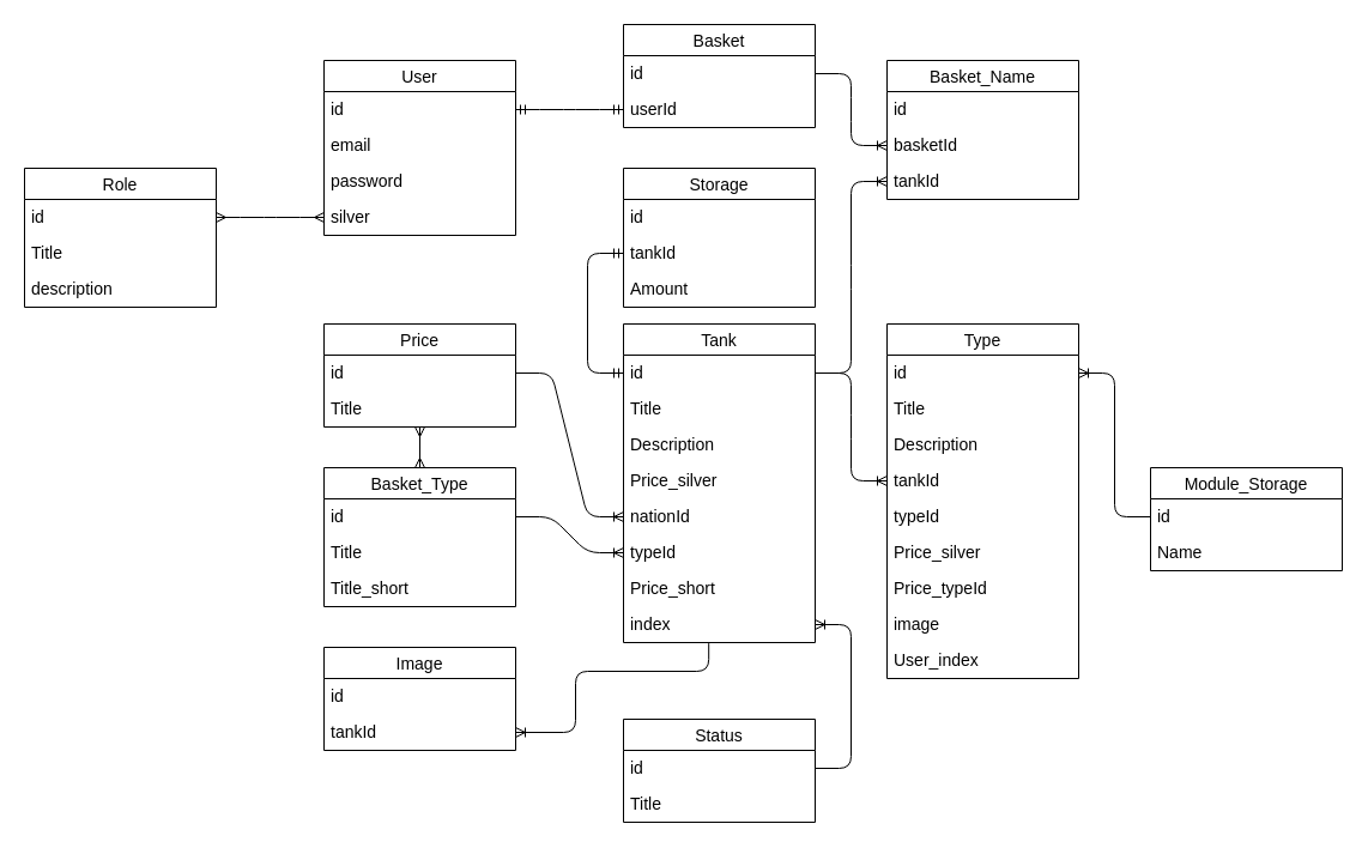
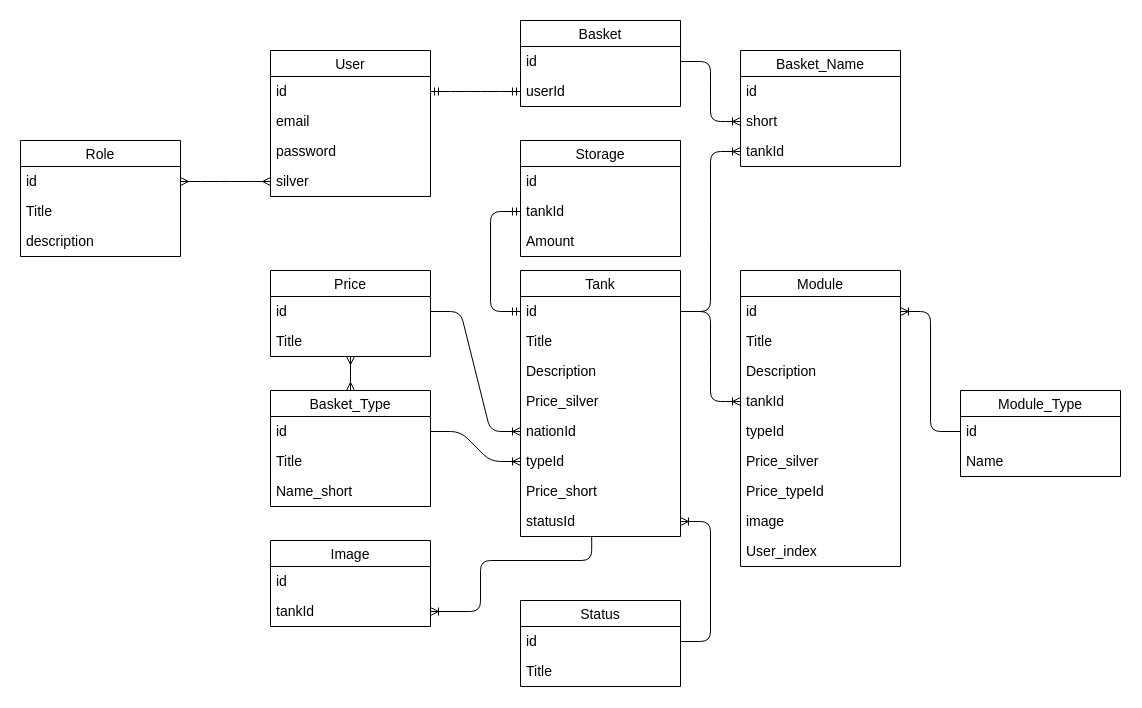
- <mxCell id="37" value="basketId" style="text;strokeColor=none;fillColor=none;spacingLeft=4;spacingRight=4;overflow=hidden;rotatable=0;points=[[0,0.5],[1,0.5]];portConstraint=eastwest;fontSize=14;" vertex="1" parent="35"><mxGeometry y="56" width="160" height="30" as="geometry" /></mxCell>
+ <mxCell id="37" value="short" style="text;strokeColor=none;fillColor=none;spacingLeft=4;spacingRight=4;overflow=hidden;rotatable=0;points=[[0,0.5],[1,0.5]];portConstraint=eastwest;fontSize=14;" vertex="1" parent="35"><mxGeometry y="56" width="160" height="30" as="geometry" /></mxCell>
- <mxCell id="39" value="Type" style="swimlane;fontStyle=0;childLayout=stackLayout;horizontal=1;startSize=26;horizontalStack=0;resizeParent=1;resizeParentMax=0;resizeLast=0;collapsible=1;marginBottom=0;align=center;fontSize=14;" vertex="1" parent="1"><mxGeometry x="740" y="270" width="160" height="296" as="geometry" /></mxCell>
+ <mxCell id="39" value="Module" style="swimlane;fontStyle=0;childLayout=stackLayout;horizontal=1;startSize=26;horizontalStack=0;resizeParent=1;resizeParentMax=0;resizeLast=0;collapsible=1;marginBottom=0;align=center;fontSize=14;" vertex="1" parent="1"><mxGeometry x="740" y="270" width="160" height="296" as="geometry" /></mxCell>
- <mxCell id="49" value="Module_Storage" style="swimlane;fontStyle=0;childLayout=stackLayout;horizontal=1;startSize=26;horizontalStack=0;resizeParent=1;resizeParentMax=0;resizeLast=0;collapsible=1;marginBottom=0;align=center;fontSize=14;" vertex="1" parent="1"><mxGeometry x="960" y="390" width="160" height="86" as="geometry" /></mxCell>
+ <mxCell id="49" value="Module_Type" style="swimlane;fontStyle=0;childLayout=stackLayout;horizontal=1;startSize=26;horizontalStack=0;resizeParent=1;resizeParentMax=0;resizeLast=0;collapsible=1;marginBottom=0;align=center;fontSize=14;" vertex="1" parent="1"><mxGeometry x="960" y="390" width="160" height="86" as="geometry" /></mxCell>
- <mxCell id="34" value="Title_short" style="text;strokeColor=none;fillColor=none;spacingLeft=4;spacingRight=4;overflow=hidden;rotatable=0;points=[[0,0.5],[1,0.5]];portConstraint=eastwest;fontSize=14;" vertex="1" parent="31"><mxGeometry y="86" width="160" height="30" as="geometry" /></mxCell>
+ <mxCell id="34" value="Name_short" style="text;strokeColor=none;fillColor=none;spacingLeft=4;spacingRight=4;overflow=hidden;rotatable=0;points=[[0,0.5],[1,0.5]];portConstraint=eastwest;fontSize=14;" vertex="1" parent="31"><mxGeometry y="86" width="160" height="30" as="geometry" /></mxCell>
- <mxCell id="24" value="index" style="text;strokeColor=none;fillColor=none;spacingLeft=4;spacingRight=4;overflow=hidden;rotatable=0;points=[[0,0.5],[1,0.5]];portConstraint=eastwest;fontSize=14;" vertex="1" parent="16"><mxGeometry y="236" width="160" height="30" as="geometry" /></mxCell>
+ <mxCell id="24" value="statusId" style="text;strokeColor=none;fillColor=none;spacingLeft=4;spacingRight=4;overflow=hidden;rotatable=0;points=[[0,0.5],[1,0.5]];portConstraint=eastwest;fontSize=14;" vertex="1" parent="16"><mxGeometry y="236" width="160" height="30" as="geometry" /></mxCell>
